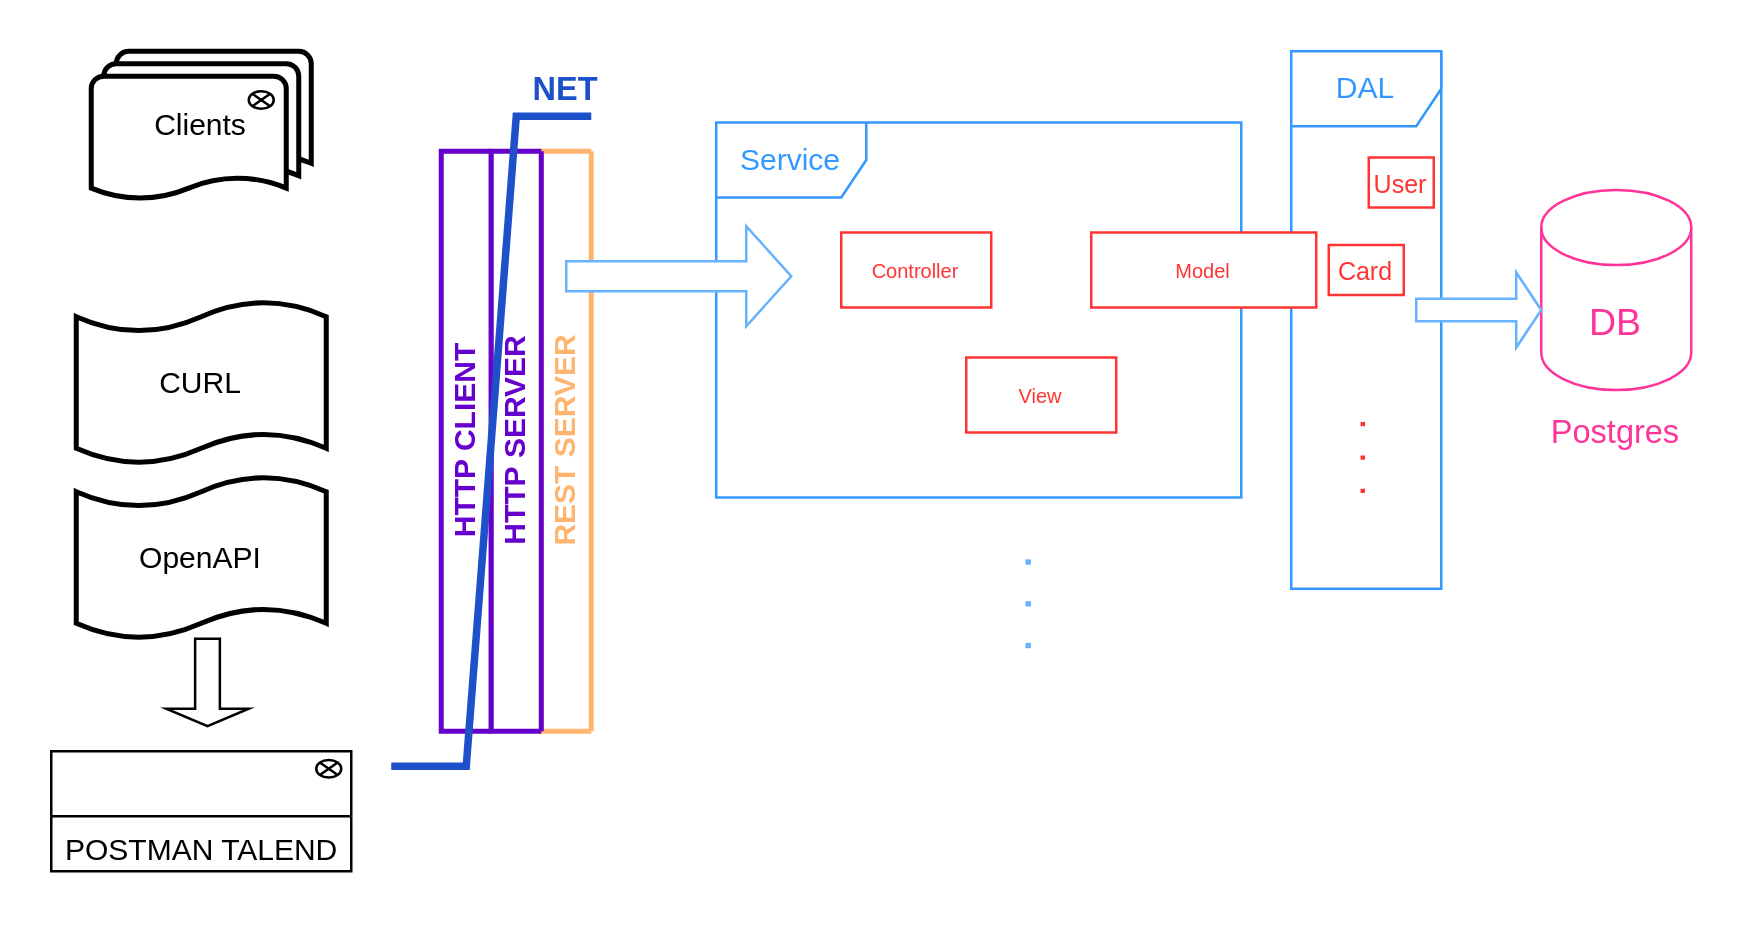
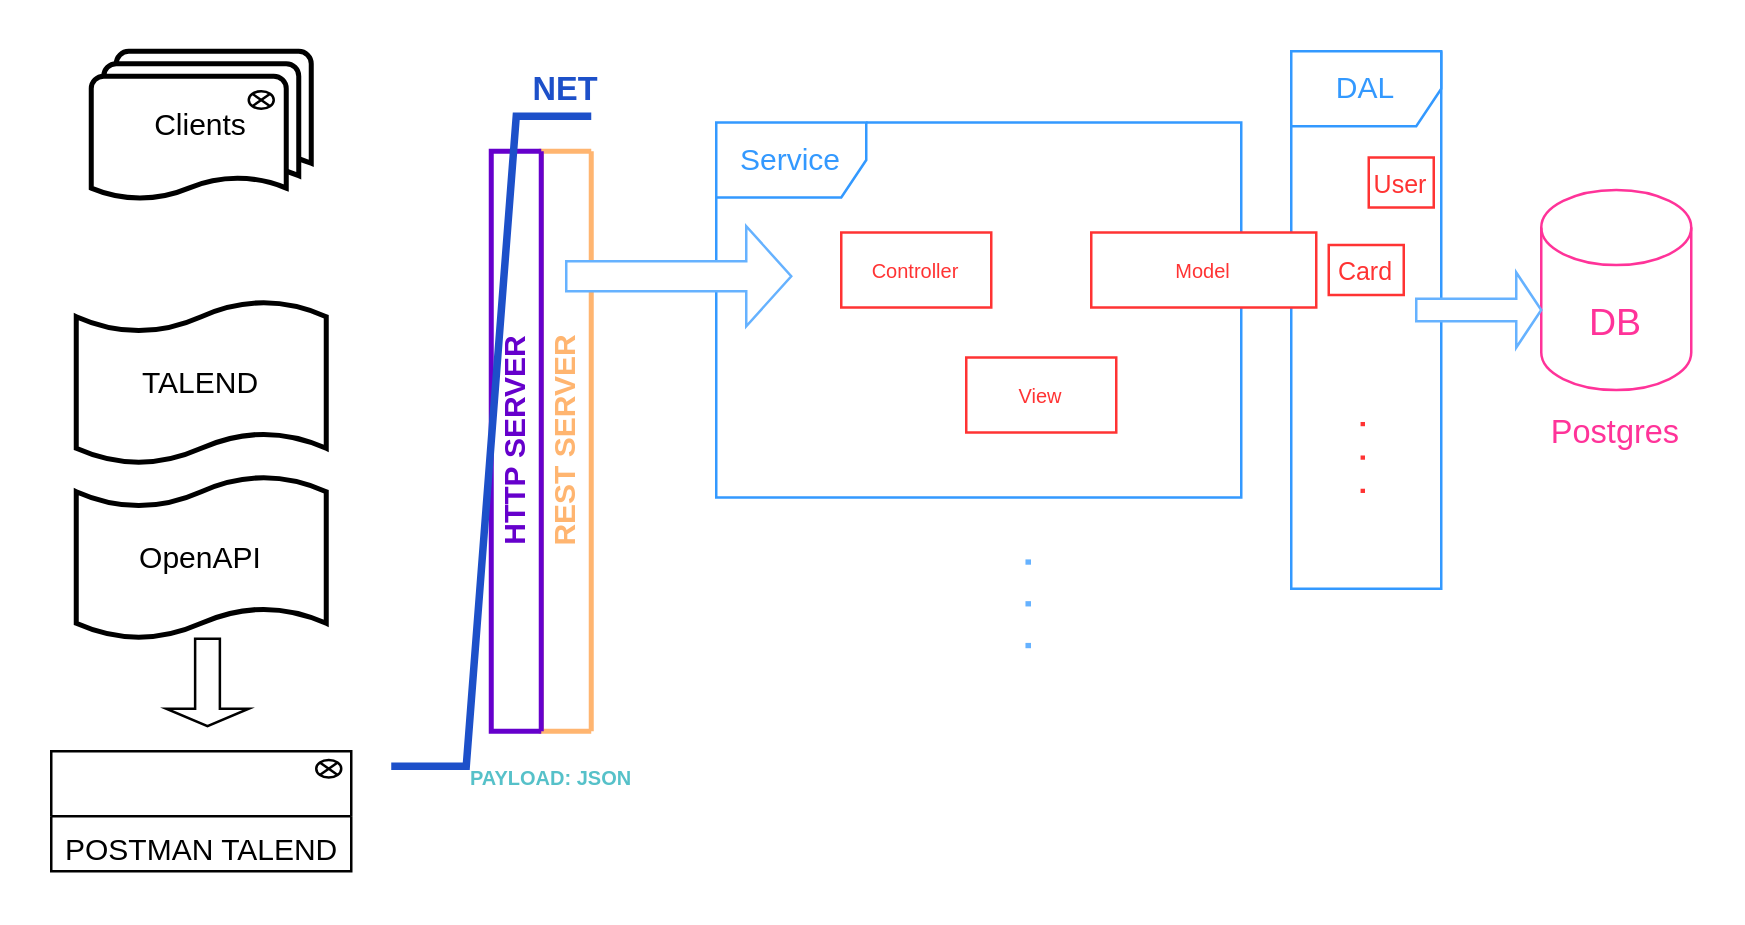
- <mxCell id="6" value="CURL" style="shape=tape;whiteSpace=wrap;html=1;strokeWidth=2;size=0.19" vertex="1" parent="1"><mxGeometry x="30" y="120" width="100" height="65" as="geometry" /></mxCell>
+ <mxCell id="6" value="TALEND" style="shape=tape;whiteSpace=wrap;html=1;strokeWidth=2;size=0.19" vertex="1" parent="1"><mxGeometry x="30" y="120" width="100" height="65" as="geometry" /></mxCell>
- <mxCell id="11" value="&lt;font style=&quot;font-size: 12px;&quot; color=&quot;#6600cc&quot;&gt;HTTP CLIENT&lt;/font&gt;" style="swimlane;horizontal=0;whiteSpace=wrap;html=1;strokeColor=#6600CC;strokeWidth=2;" vertex="1" parent="1"><mxGeometry x="176" y="60" width="20" height="232" as="geometry"><mxRectangle x="210" y="302" width="20" height="150" as="alternateBounds" /></mxGeometry></mxCell>
+ <mxCell id="17" value="&lt;font color=&quot;#56c1c9&quot; style=&quot;font-size: 8px;&quot;&gt;&lt;b&gt;PAYLOAD: JSON&lt;/b&gt;&lt;/font&gt;" style="text;html=1;strokeColor=none;fillColor=none;align=left;verticalAlign=middle;whiteSpace=wrap;rounded=0;fontSize=13;fontColor=#1D50C9;" vertex="1" parent="1"><mxGeometry x="186" y="293.5" width="80" height="30" as="geometry" /></mxCell>
